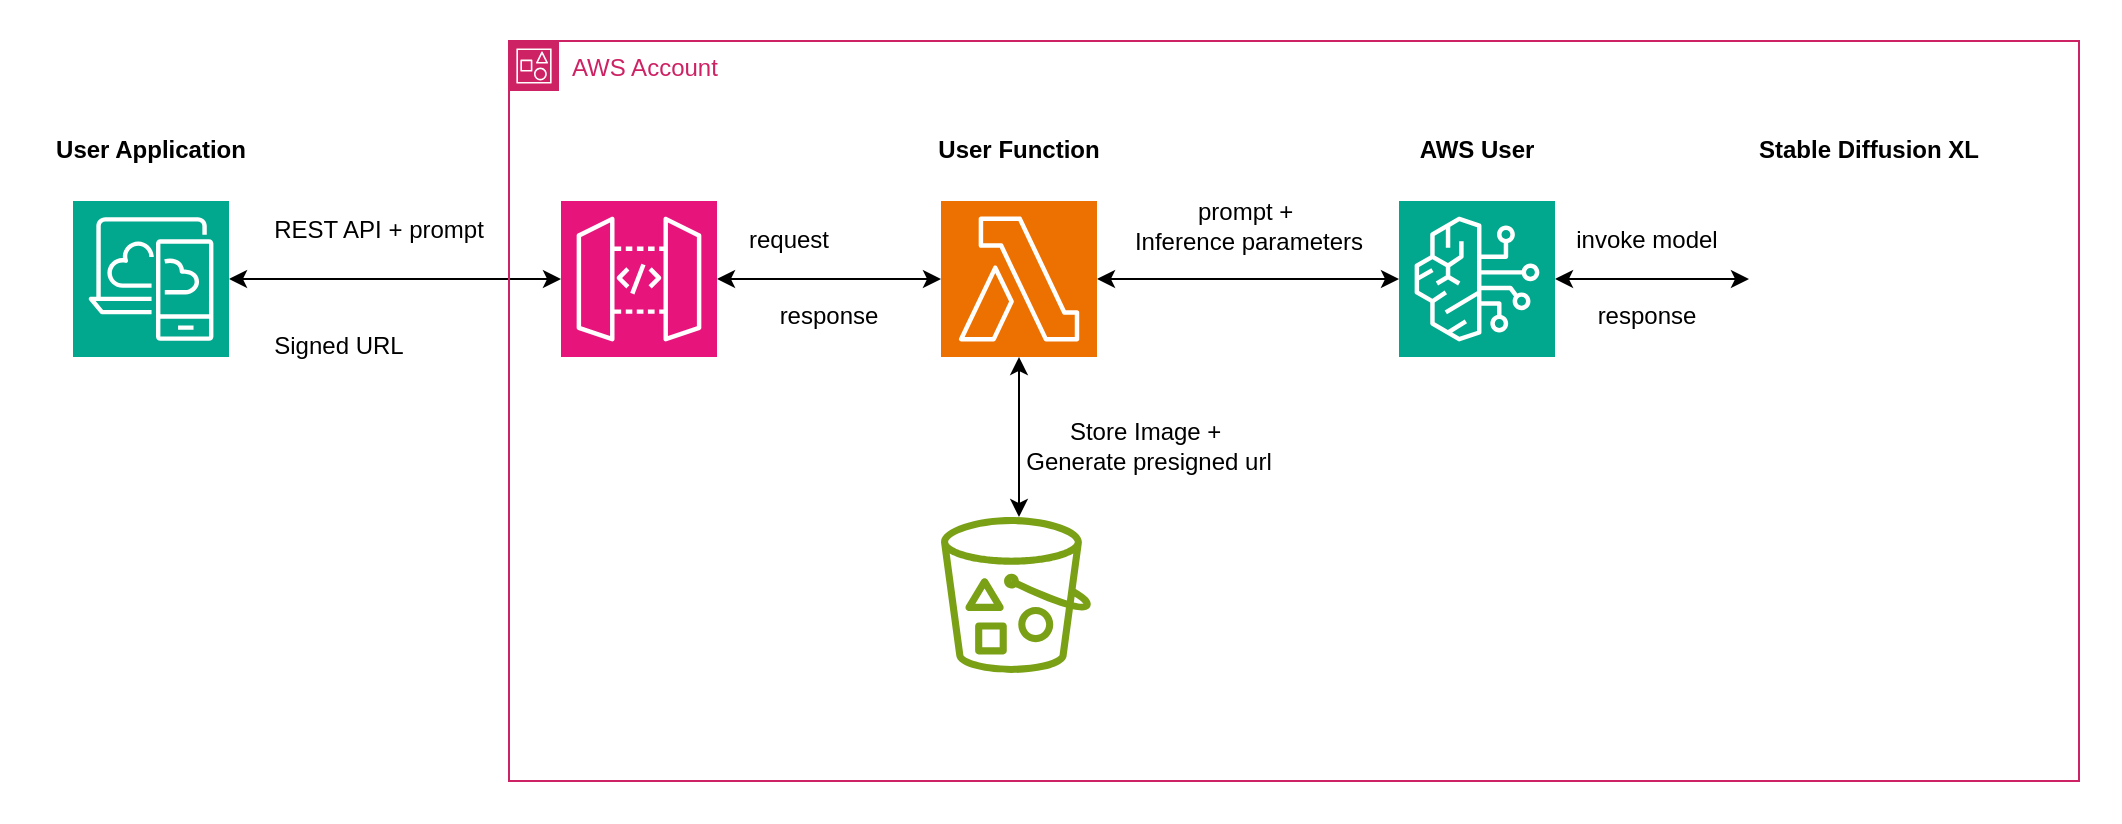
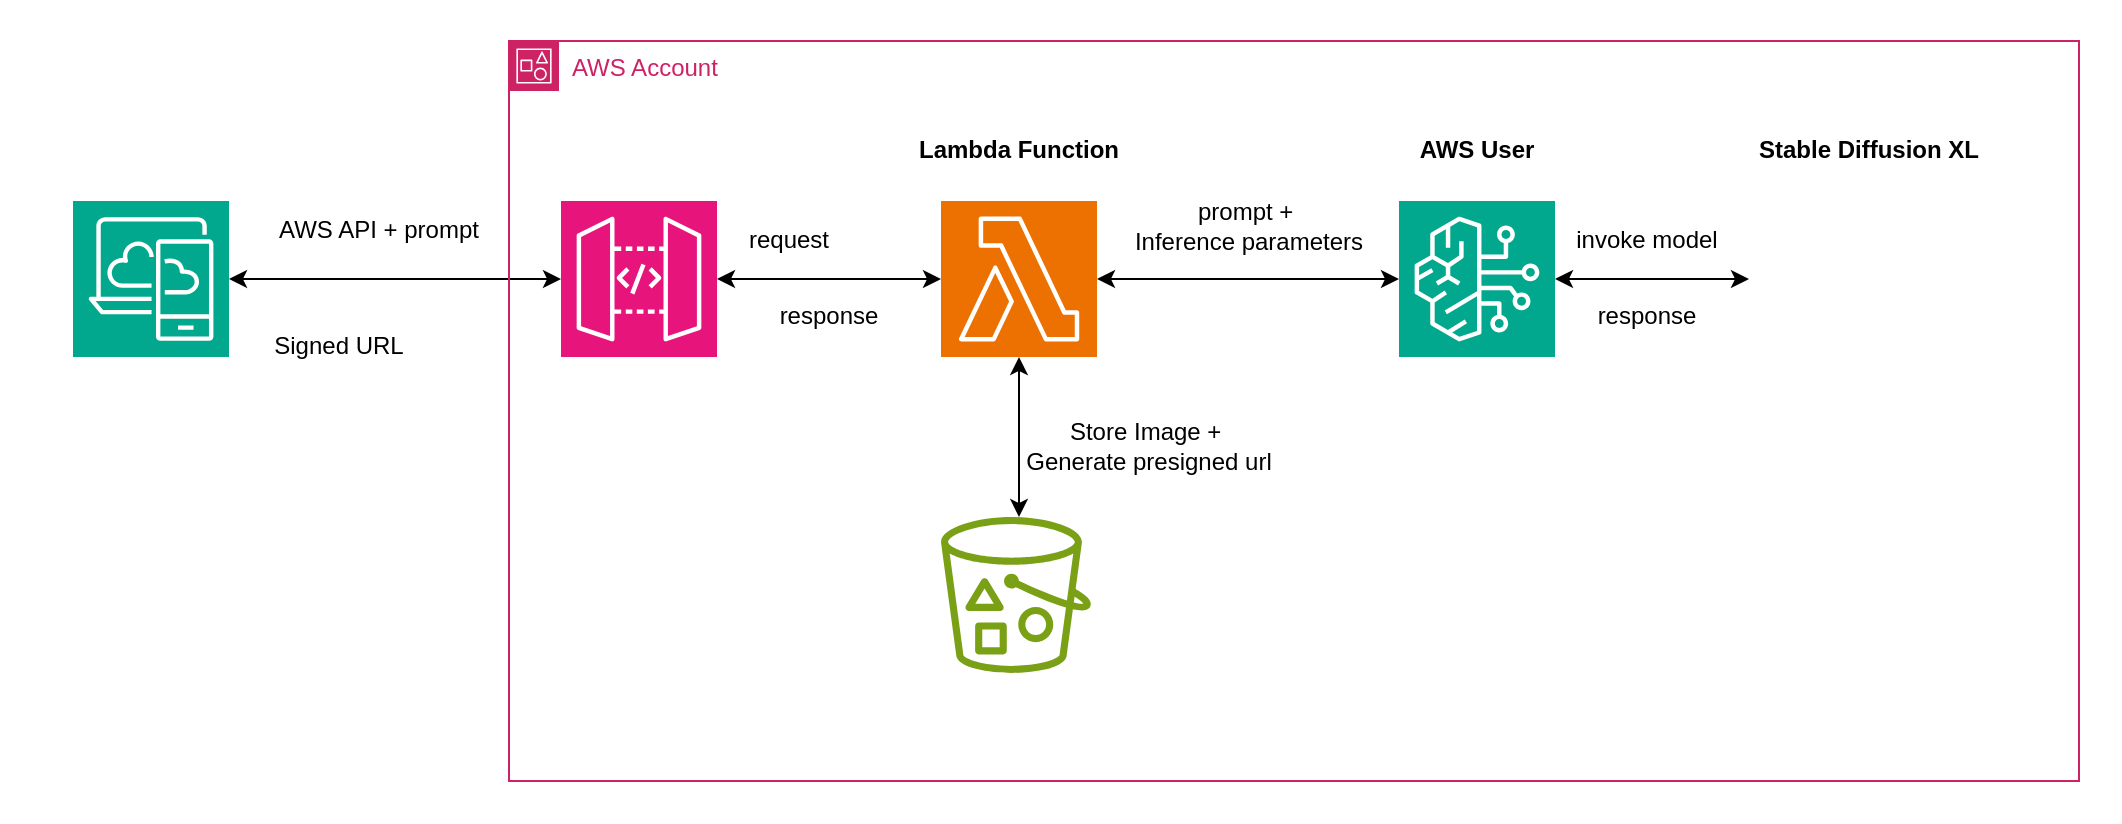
- <mxCell id="7" value="User Application" style="text;html=1;align=center;verticalAlign=middle;resizable=0;points=[];autosize=1;strokeColor=none;fillColor=none;fontStyle=1" vertex="1" parent="1"><mxGeometry x="20" y="60" width="110" height="30" as="geometry" /></mxCell>
- <mxCell id="9" value="User Function" style="text;html=1;align=center;verticalAlign=middle;resizable=0;points=[];autosize=1;strokeColor=none;fillColor=none;fontStyle=1" vertex="1" parent="1"><mxGeometry x="449" y="60" width="120" height="30" as="geometry" /></mxCell>
+ <mxCell id="9" value="Lambda Function" style="text;html=1;align=center;verticalAlign=middle;resizable=0;points=[];autosize=1;strokeColor=none;fillColor=none;fontStyle=1" vertex="1" parent="1"><mxGeometry x="449" y="60" width="120" height="30" as="geometry" /></mxCell>
- <mxCell id="25" value="REST API + prompt" style="text;html=1;align=center;verticalAlign=middle;resizable=0;points=[];autosize=1;strokeColor=none;fillColor=none;" vertex="1" parent="1"><mxGeometry x="124" y="100" width="130" height="30" as="geometry" /></mxCell>
+ <mxCell id="25" value="AWS API + prompt" style="text;html=1;align=center;verticalAlign=middle;resizable=0;points=[];autosize=1;strokeColor=none;fillColor=none;" vertex="1" parent="1"><mxGeometry x="124" y="100" width="130" height="30" as="geometry" /></mxCell>
